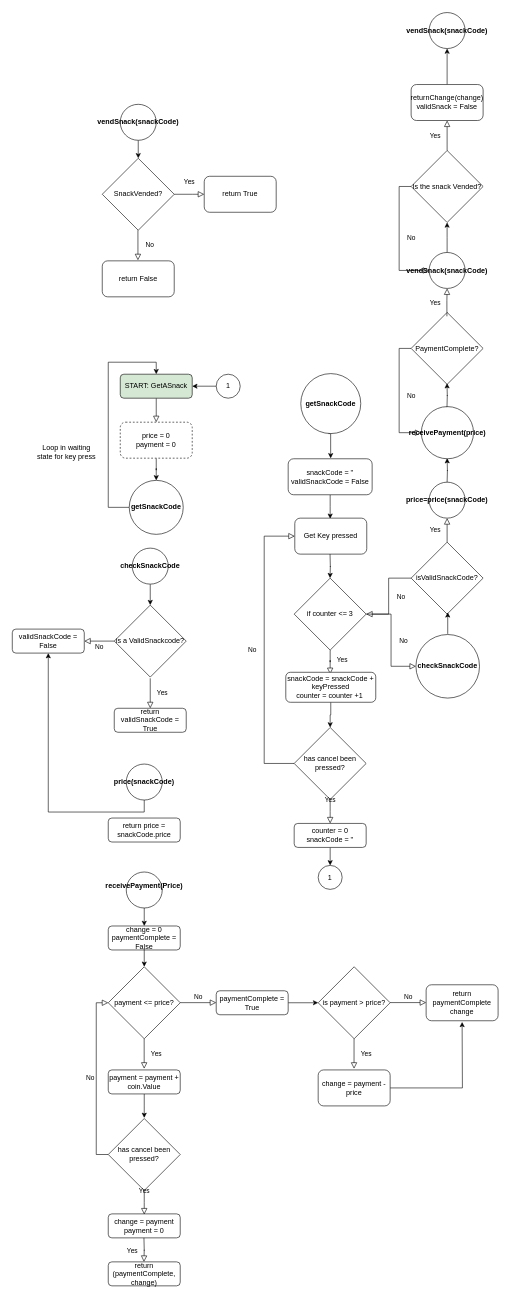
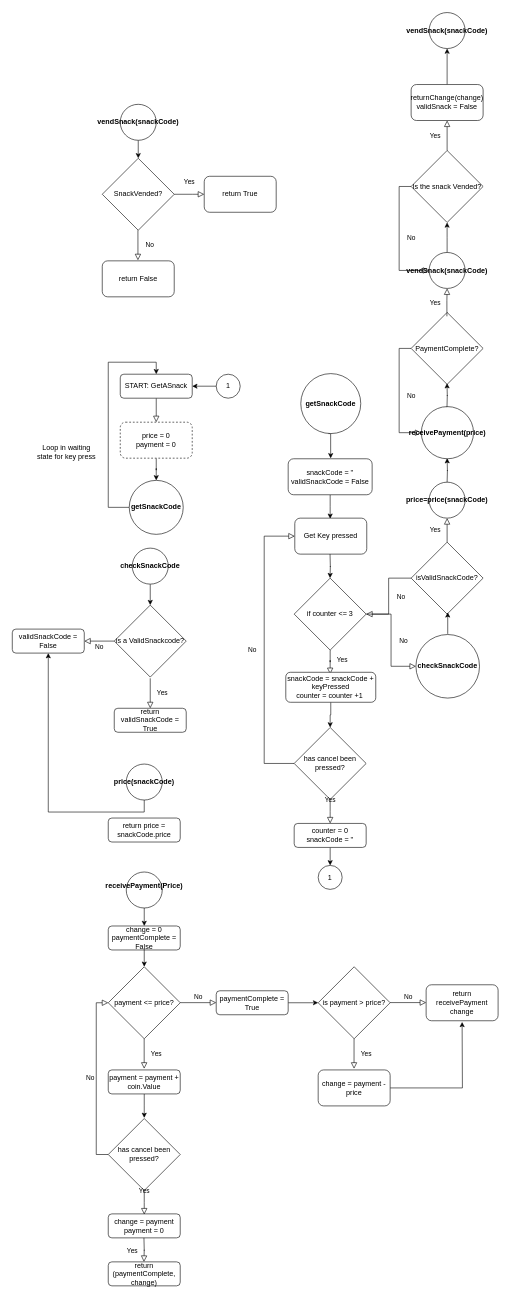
- <mxCell id="3" value="START: GetASnack" style="rounded=1;whiteSpace=wrap;html=1;fontSize=12;glass=0;strokeWidth=1;shadow=0;fillColor=#d5e8d4;" parent="1" vertex="1"><mxGeometry x="200" y="623" width="120" height="40" as="geometry" /></mxCell>
+ <mxCell id="3" value="START: GetASnack" style="rounded=1;whiteSpace=wrap;html=1;fontSize=12;glass=0;strokeWidth=1;shadow=0;" parent="1" vertex="1"><mxGeometry x="200" y="623" width="120" height="40" as="geometry" /></mxCell>
- <mxCell id="59" value="return paymentComplete&lt;br&gt;change" style="rounded=1;whiteSpace=wrap;html=1;" parent="1" vertex="1"><mxGeometry x="710" y="1641" width="120" height="60" as="geometry" /></mxCell>
+ <mxCell id="59" value="return receivePayment&lt;br&gt;change" style="rounded=1;whiteSpace=wrap;html=1;" parent="1" vertex="1"><mxGeometry x="710" y="1641" width="120" height="60" as="geometry" /></mxCell>
